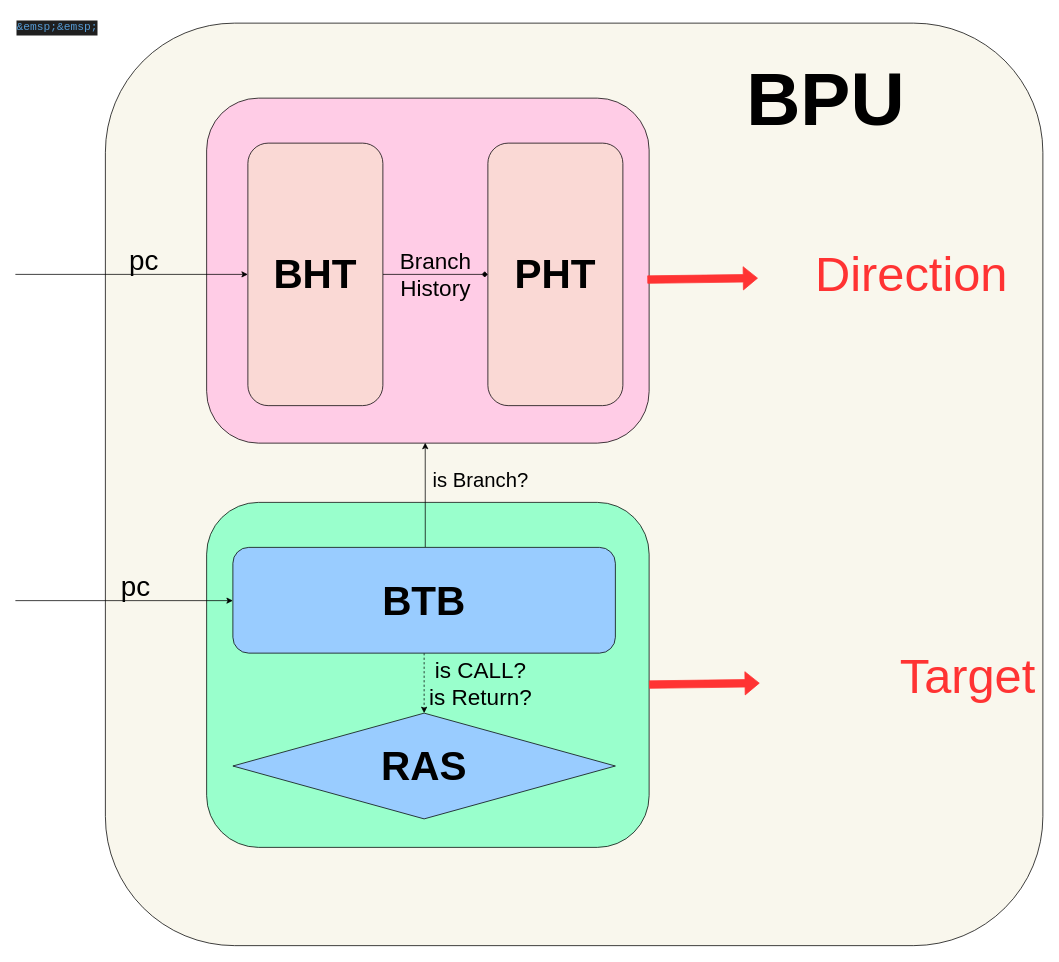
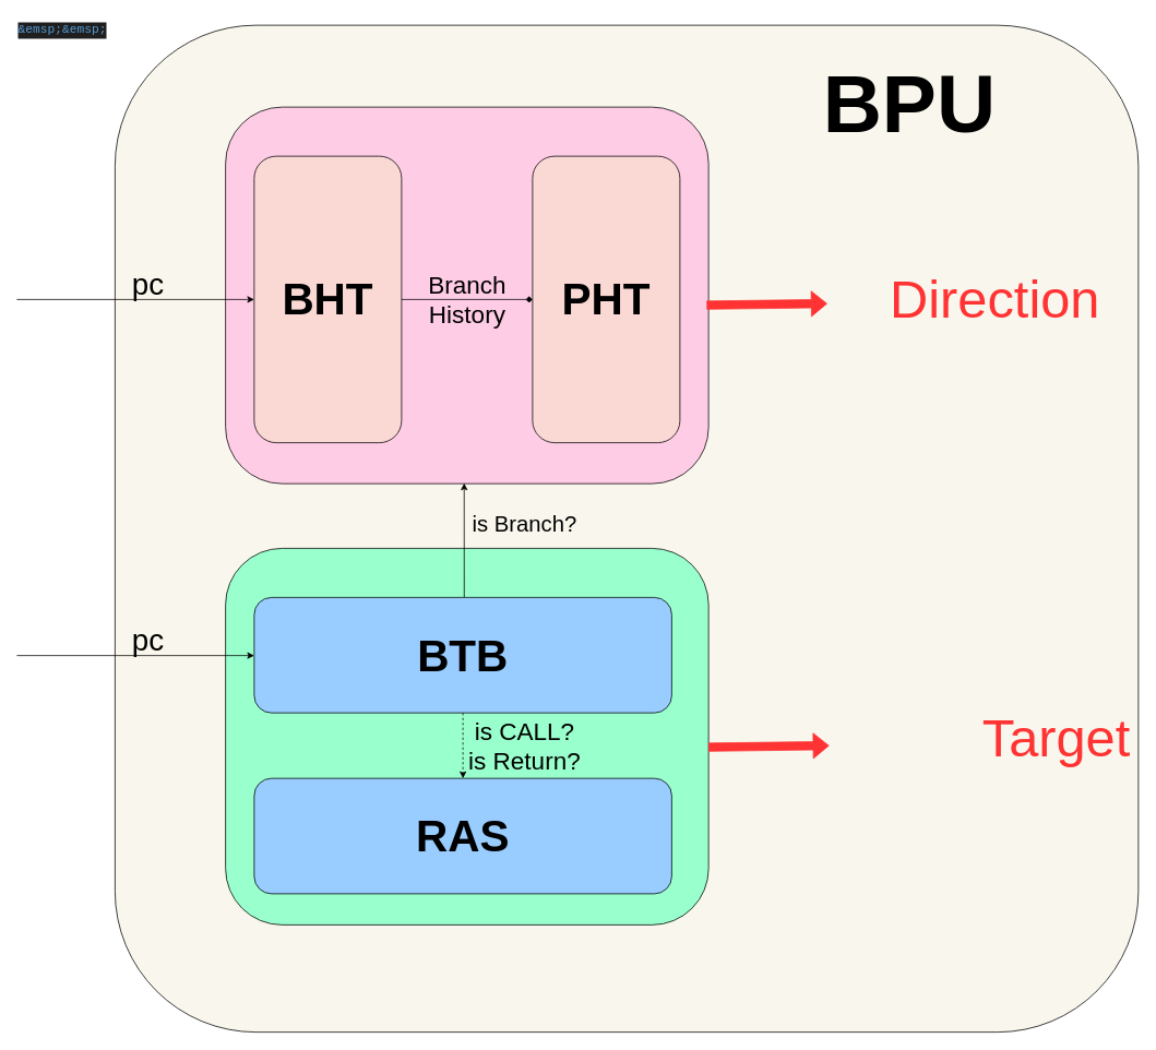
- <mxCell id="3" value="&lt;font size=&quot;1&quot; color=&quot;#000000&quot; style=&quot;&quot;&gt;&lt;b style=&quot;font-size: 100px;&quot;&gt;BPU&lt;/b&gt;&lt;/font&gt;" style="text;html=1;align=center;verticalAlign=middle;resizable=0;points=[];autosize=1;strokeColor=none;fillColor=none;fontSize=60;" parent="1" vertex="1"><mxGeometry x="985" y="65" width="230" height="130" as="geometry" /></mxCell>
+ <mxCell id="3" value="&lt;font size=&quot;1&quot; color=&quot;#000000&quot; style=&quot;&quot;&gt;&lt;b style=&quot;font-size: 100px;&quot;&gt;BPU&lt;/b&gt;&lt;/font&gt;" style="text;html=1;align=center;verticalAlign=middle;resizable=0;points=[];autosize=1;strokeColor=none;fillColor=none;fontSize=60;" parent="1" vertex="1"><mxGeometry x="995" y="60" width="230" height="130" as="geometry" /></mxCell>
- <mxCell id="7" value="&lt;b style=&quot;&quot;&gt;&lt;font style=&quot;font-size: 54px;&quot; color=&quot;#000000&quot;&gt;BHT&lt;/font&gt;&lt;/b&gt;" style="rounded=1;whiteSpace=wrap;html=1;fillColor=#fad9d5;strokeColor=#000000;direction=east;flipV=0;fontSize=18;" parent="1" vertex="1"><mxGeometry x="330" y="190" width="180" height="350" as="geometry" /></mxCell>
+ <mxCell id="7" value="&lt;b style=&quot;&quot;&gt;&lt;font style=&quot;font-size: 54px;&quot; color=&quot;#000000&quot;&gt;BHT&lt;/font&gt;&lt;/b&gt;" style="rounded=1;whiteSpace=wrap;html=1;fillColor=#fad9d5;strokeColor=#000000;direction=east;flipV=0;fontSize=18;" parent="1" vertex="1"><mxGeometry x="310" y="190" width="180" height="350" as="geometry" /></mxCell>
- <mxCell id="14" value="&lt;b style=&quot;&quot;&gt;&lt;font style=&quot;font-size: 54px;&quot; color=&quot;#000000&quot;&gt;RAS&lt;/font&gt;&lt;/b&gt;" style="rhombus;whiteSpace=wrap;html=1;fillColor=#99CCFF;strokeColor=#000000;direction=east;flipV=0;fontSize=18;" parent="1" vertex="1"><mxGeometry x="310" y="950" width="510" height="141" as="geometry" /></mxCell>
+ <mxCell id="14" value="&lt;b style=&quot;&quot;&gt;&lt;font style=&quot;font-size: 54px;&quot; color=&quot;#000000&quot;&gt;RAS&lt;/font&gt;&lt;/b&gt;" style="rounded=1;whiteSpace=wrap;html=1;fillColor=#99CCFF;strokeColor=#000000;direction=east;flipV=0;fontSize=18;" parent="1" vertex="1"><mxGeometry x="310" y="950" width="510" height="141" as="geometry" /></mxCell>
